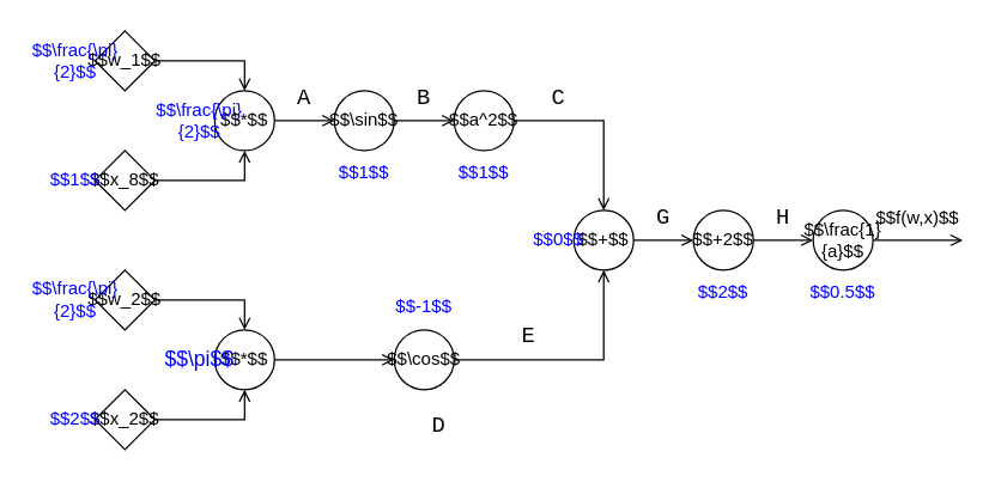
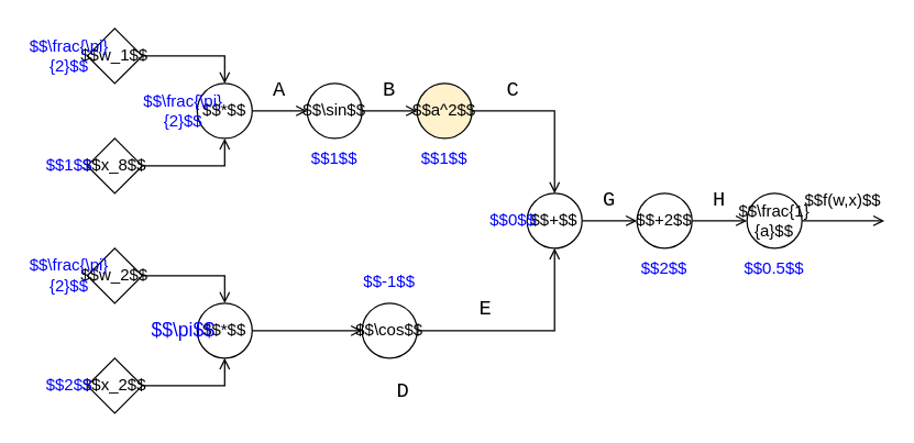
- <mxCell id="19" value="$$a^2$$" style="ellipse;whiteSpace=wrap;html=1;aspect=fixed;" vertex="1" parent="1"><mxGeometry x="303" y="60" width="40" height="40" as="geometry" /></mxCell>
+ <mxCell id="19" value="$$a^2$$" style="ellipse;whiteSpace=wrap;html=1;aspect=fixed;fillColor=#fff2cc;" vertex="1" parent="1"><mxGeometry x="303" y="60" width="40" height="40" as="geometry" /></mxCell>
